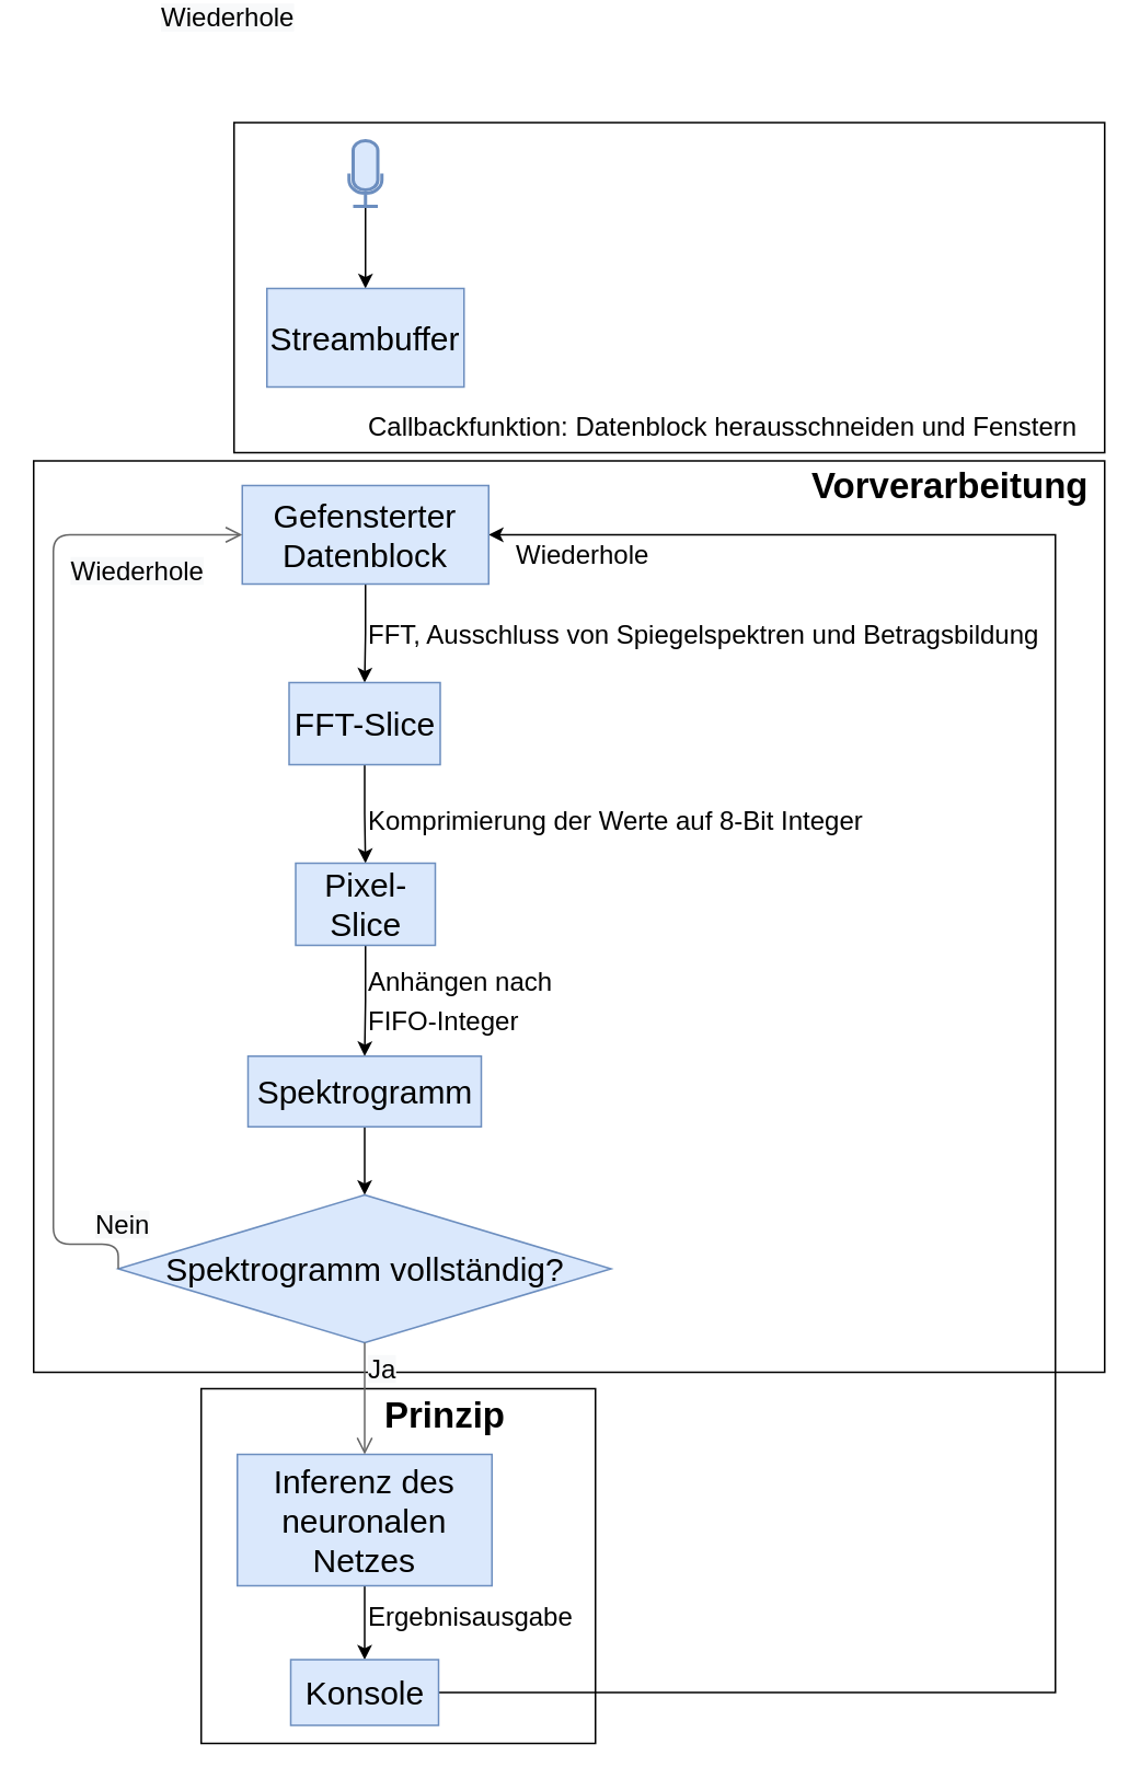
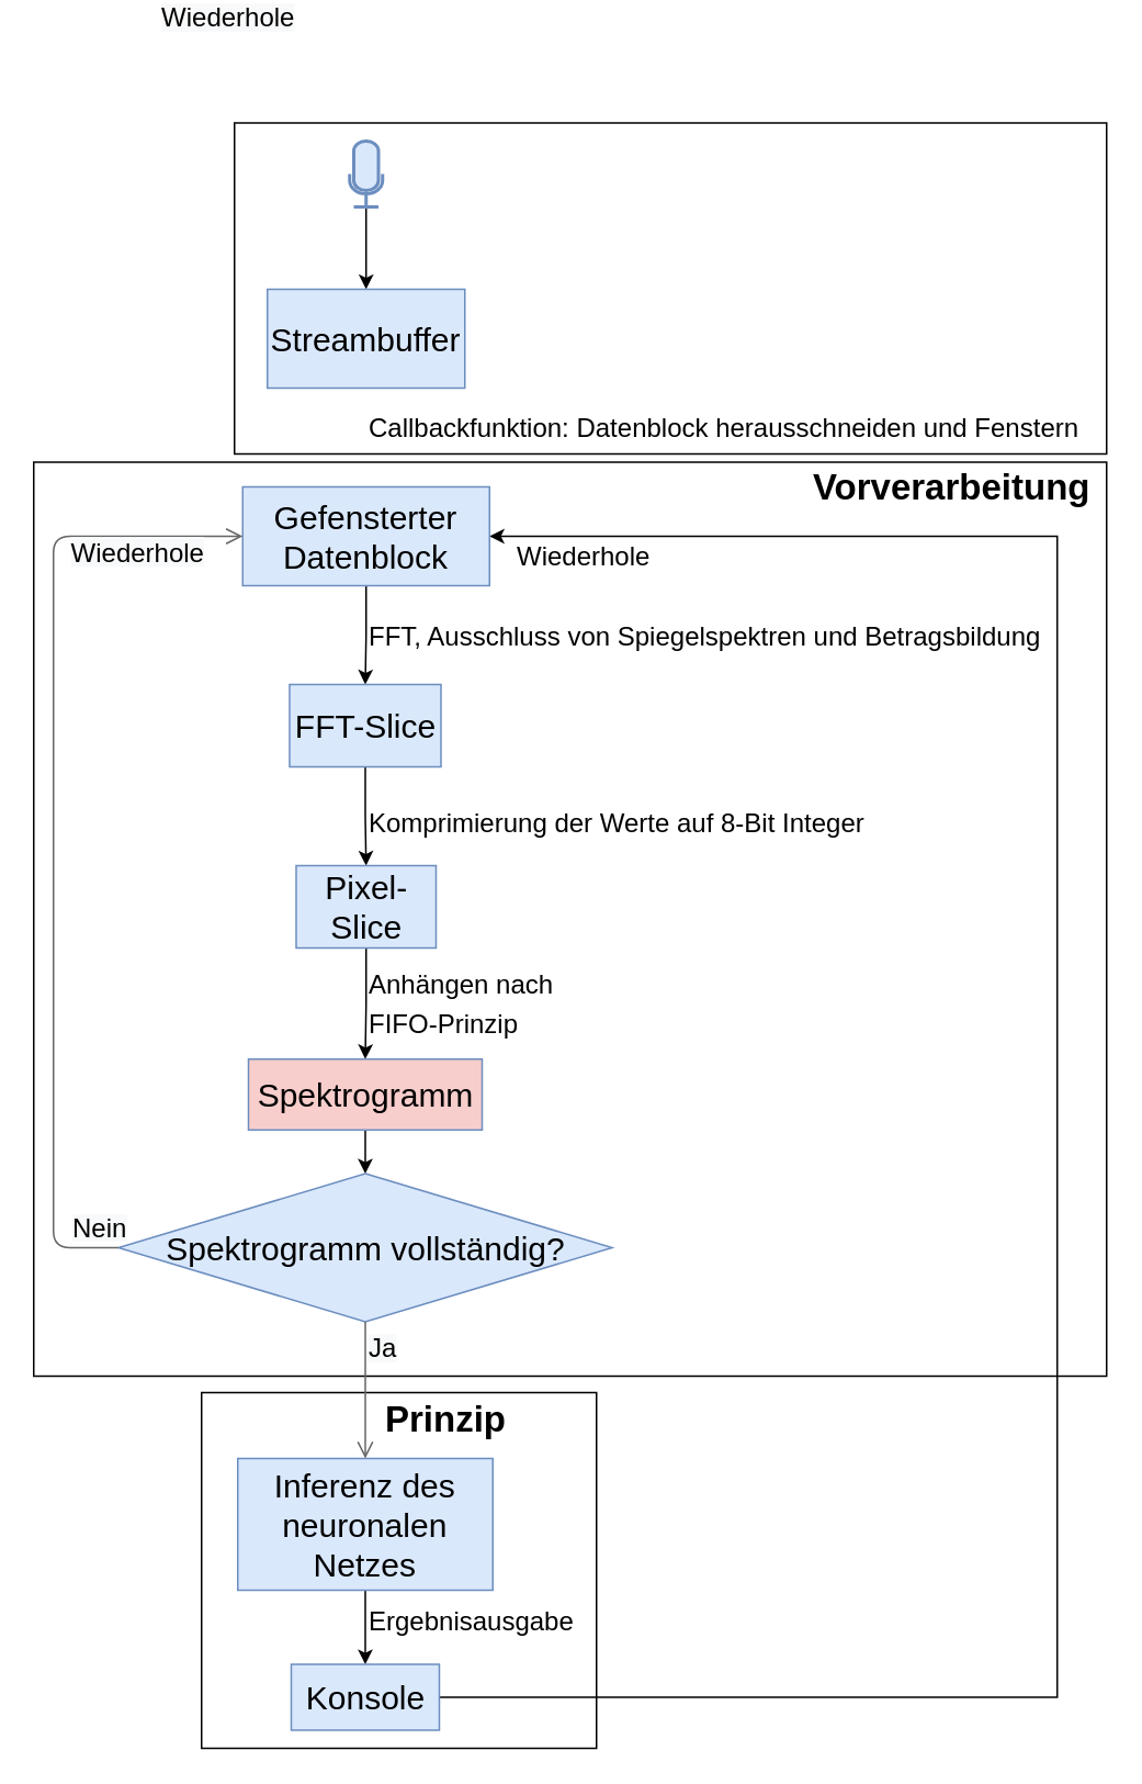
- <mxCell id="26" value="&lt;font style=&quot;font-size: 16px&quot;&gt;Anhängen nach &lt;br&gt;FIFO-Integer&lt;/font&gt;" style="text;html=1;resizable=0;points=[];autosize=1;align=left;verticalAlign=top;spacingTop=-4;fontSize=20;" vertex="1" parent="1"><mxGeometry x="222" y="526.5" width="130" height="50" as="geometry" /></mxCell>
+ <mxCell id="26" value="&lt;font style=&quot;font-size: 16px&quot;&gt;Anhängen nach &lt;br&gt;FIFO-Prinzip&lt;/font&gt;" style="text;html=1;resizable=0;points=[];autosize=1;align=left;verticalAlign=top;spacingTop=-4;fontSize=20;" vertex="1" parent="1"><mxGeometry x="222" y="526.5" width="130" height="50" as="geometry" /></mxCell>
- <mxCell id="25" value="Spektrogramm" style="rounded=0;whiteSpace=wrap;html=1;strokeColor=#6c8ebf;fontSize=20;fillColor=#dae8fc;" vertex="1" parent="1"><mxGeometry x="150.5" y="588.5" width="142" height="43" as="geometry" /></mxCell>
+ <mxCell id="25" value="Spektrogramm" style="rounded=0;whiteSpace=wrap;html=1;strokeColor=#6c8ebf;fontSize=20;fillColor=#f8cecc;" vertex="1" parent="1"><mxGeometry x="150.5" y="588.5" width="142" height="43" as="geometry" /></mxCell>
- <mxCell id="27" value="&lt;span style=&quot;font-size: 20px&quot;&gt;Spektrogramm vollständig?&lt;/span&gt;" style="rhombus;whiteSpace=wrap;html=1;fillColor=#dae8fc;strokeColor=#6c8ebf;" vertex="1" parent="1"><mxGeometry x="71.5" y="673" width="300" height="90" as="geometry" /></mxCell>
+ <mxCell id="27" value="&lt;span style=&quot;font-size: 20px&quot;&gt;Spektrogramm vollständig?&lt;/span&gt;" style="rhombus;whiteSpace=wrap;html=1;fillColor=#dae8fc;strokeColor=#6c8ebf;" vertex="1" parent="1"><mxGeometry x="71.5" y="658" width="300" height="90" as="geometry" /></mxCell>
